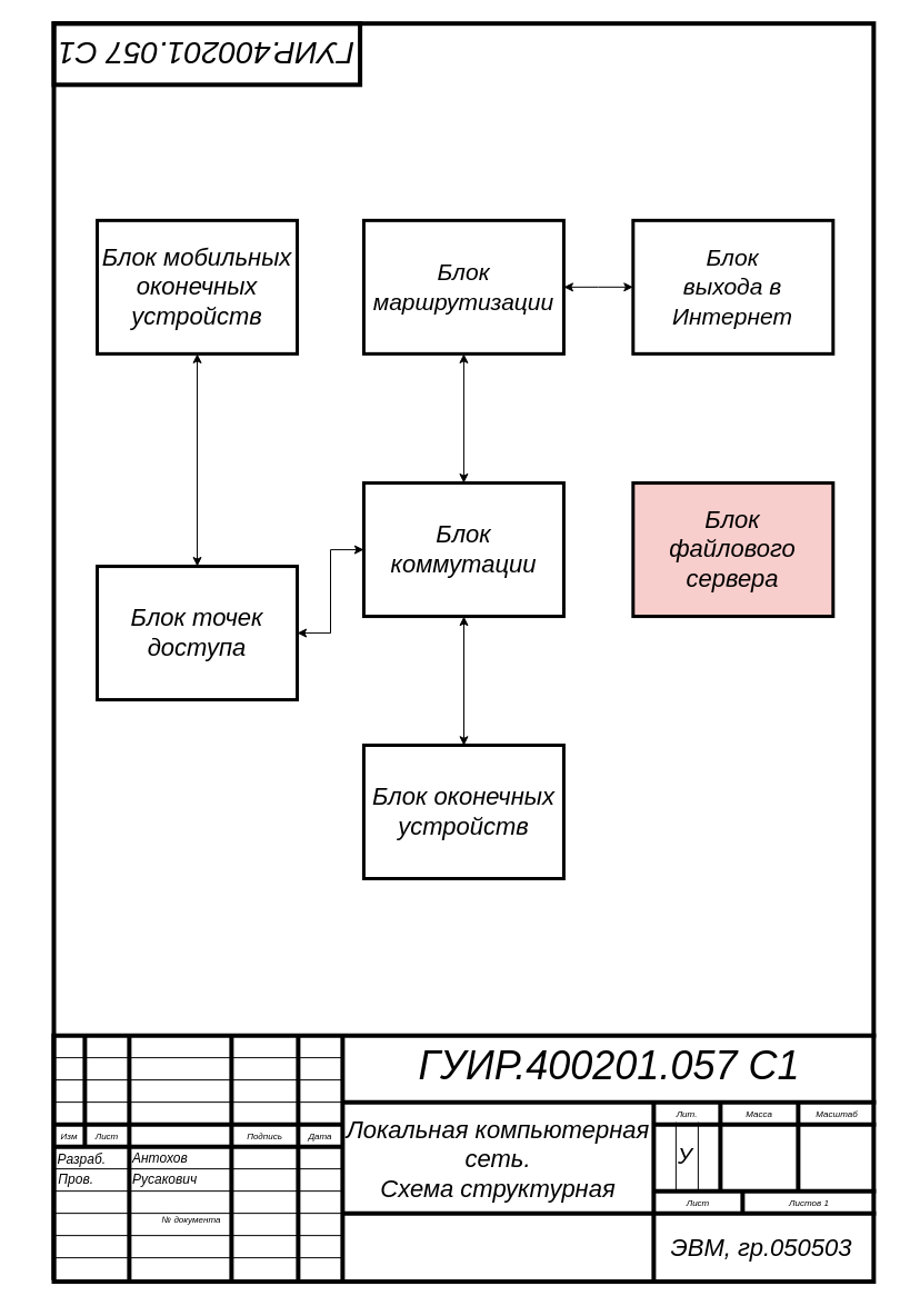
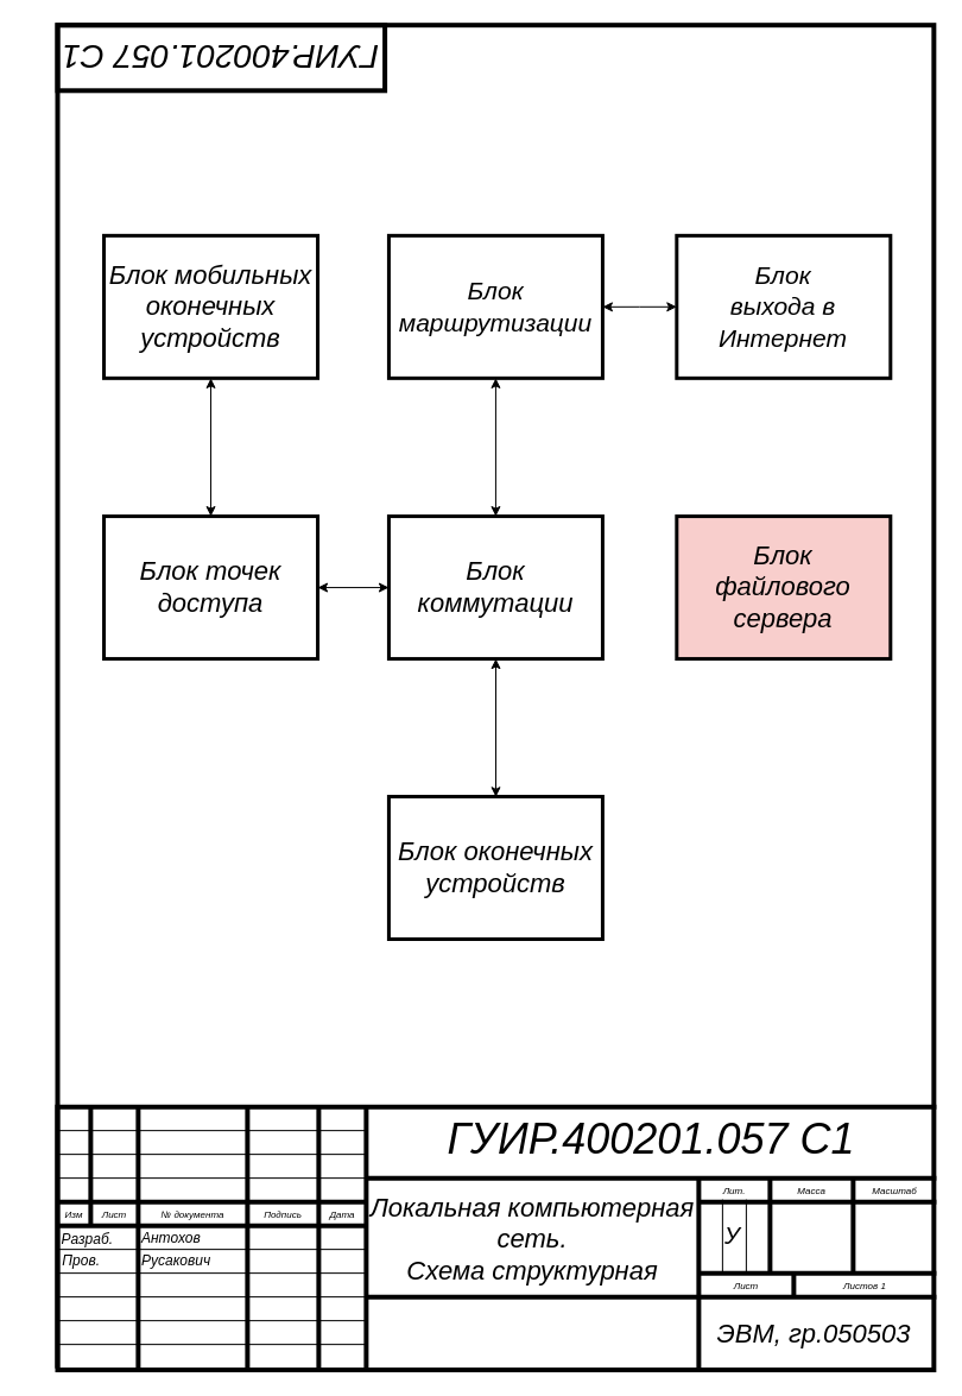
- <mxCell id="7" value="Блок точек доступа" style="rounded=0;whiteSpace=wrap;html=1;fontSize=22;strokeWidth=3;align=center;fontFamily=Arial;fontStyle=2" parent="1" vertex="1"><mxGeometry x="87.04" y="509.07" width="180" height="120" as="geometry" /></mxCell>
+ <mxCell id="7" value="Блок точек доступа" style="rounded=0;whiteSpace=wrap;html=1;fontSize=22;strokeWidth=3;align=center;fontFamily=Arial;fontStyle=2" parent="1" vertex="1"><mxGeometry x="87.04" y="434.07" width="180" height="120" as="geometry" /></mxCell>
- <mxCell id="45" value="&lt;font style=&quot;font-size: 8px; direction: ltr; letter-spacing: 0px; line-height: 120%; opacity: 1;&quot;&gt;&lt;span&gt;№ документа&lt;br&gt;&lt;/span&gt;&lt;/font&gt;" style="verticalAlign=middle;align=center;vsdxID=31;fillColor=none;gradientColor=none;shape=stencil(nZBLDoAgDERP0z3SIyjew0SURgSD+Lu9kMZoXLhwN9O+tukAlrNpJg1SzDH4QW/URgNYgZTkjA4UkwJUgGXng+6DX1zLfmoymdXo17xh5zmRJ6Q42BWCfc2oJfdAr+Yv+AP9Cb7OJ3H/2JG1HNGz/84klThPVCc=);strokeColor=none;strokeWidth=4;spacingTop=-1;spacingBottom=-1;spacingLeft=-1;spacingRight=-1;labelBackgroundColor=none;rounded=0;html=1;whiteSpace=wrap;fontFamily=Arial;fontStyle=2" parent="16" vertex="1"><mxGeometry x="127.88" y="1088.13" width="88" height="16" as="geometry" /></mxCell>
+ <mxCell id="45" value="&lt;font style=&quot;font-size: 8px; direction: ltr; letter-spacing: 0px; line-height: 120%; opacity: 1;&quot;&gt;&lt;span&gt;№ документа&lt;br&gt;&lt;/span&gt;&lt;/font&gt;" style="verticalAlign=middle;align=center;vsdxID=31;fillColor=none;gradientColor=none;shape=stencil(nZBLDoAgDERP0z3SIyjew0SURgSD+Lu9kMZoXLhwN9O+tukAlrNpJg1SzDH4QW/URgNYgZTkjA4UkwJUgGXng+6DX1zLfmoymdXo17xh5zmRJ6Q42BWCfc2oJfdAr+Yv+AP9Cb7OJ3H/2JG1HNGz/84klThPVCc=);strokeColor=none;strokeWidth=4;spacingTop=-1;spacingBottom=-1;spacingLeft=-1;spacingRight=-1;labelBackgroundColor=none;rounded=0;html=1;whiteSpace=wrap;fontFamily=Arial;fontStyle=2" parent="16" vertex="1"><mxGeometry x="117.88" y="1013.13" width="88" height="16" as="geometry" /></mxCell>
